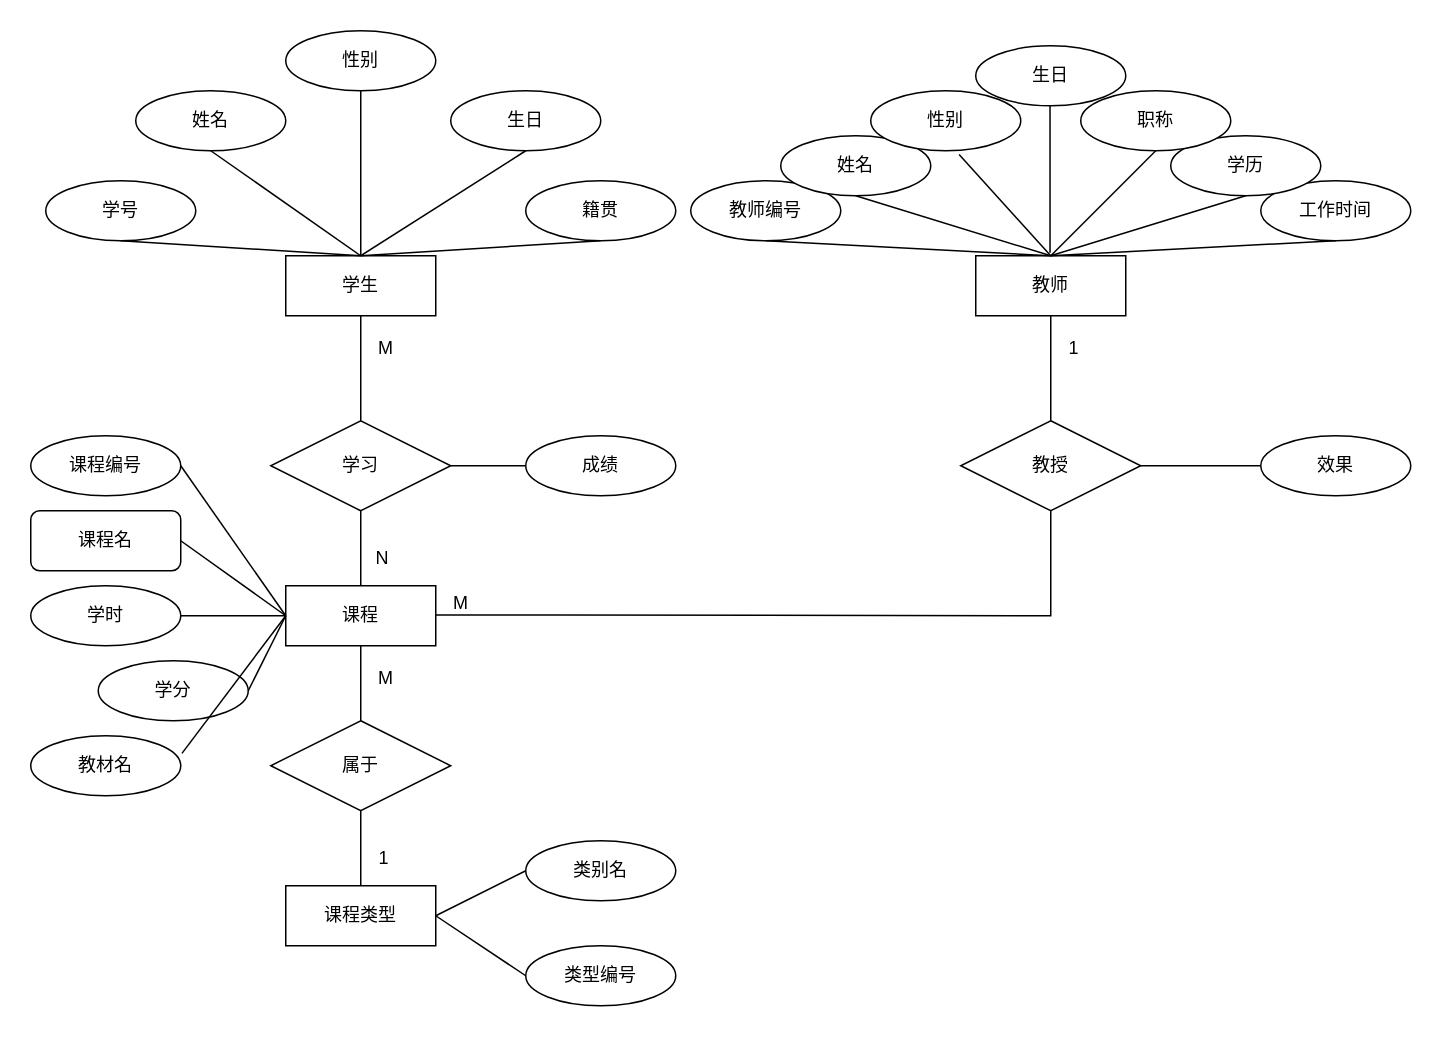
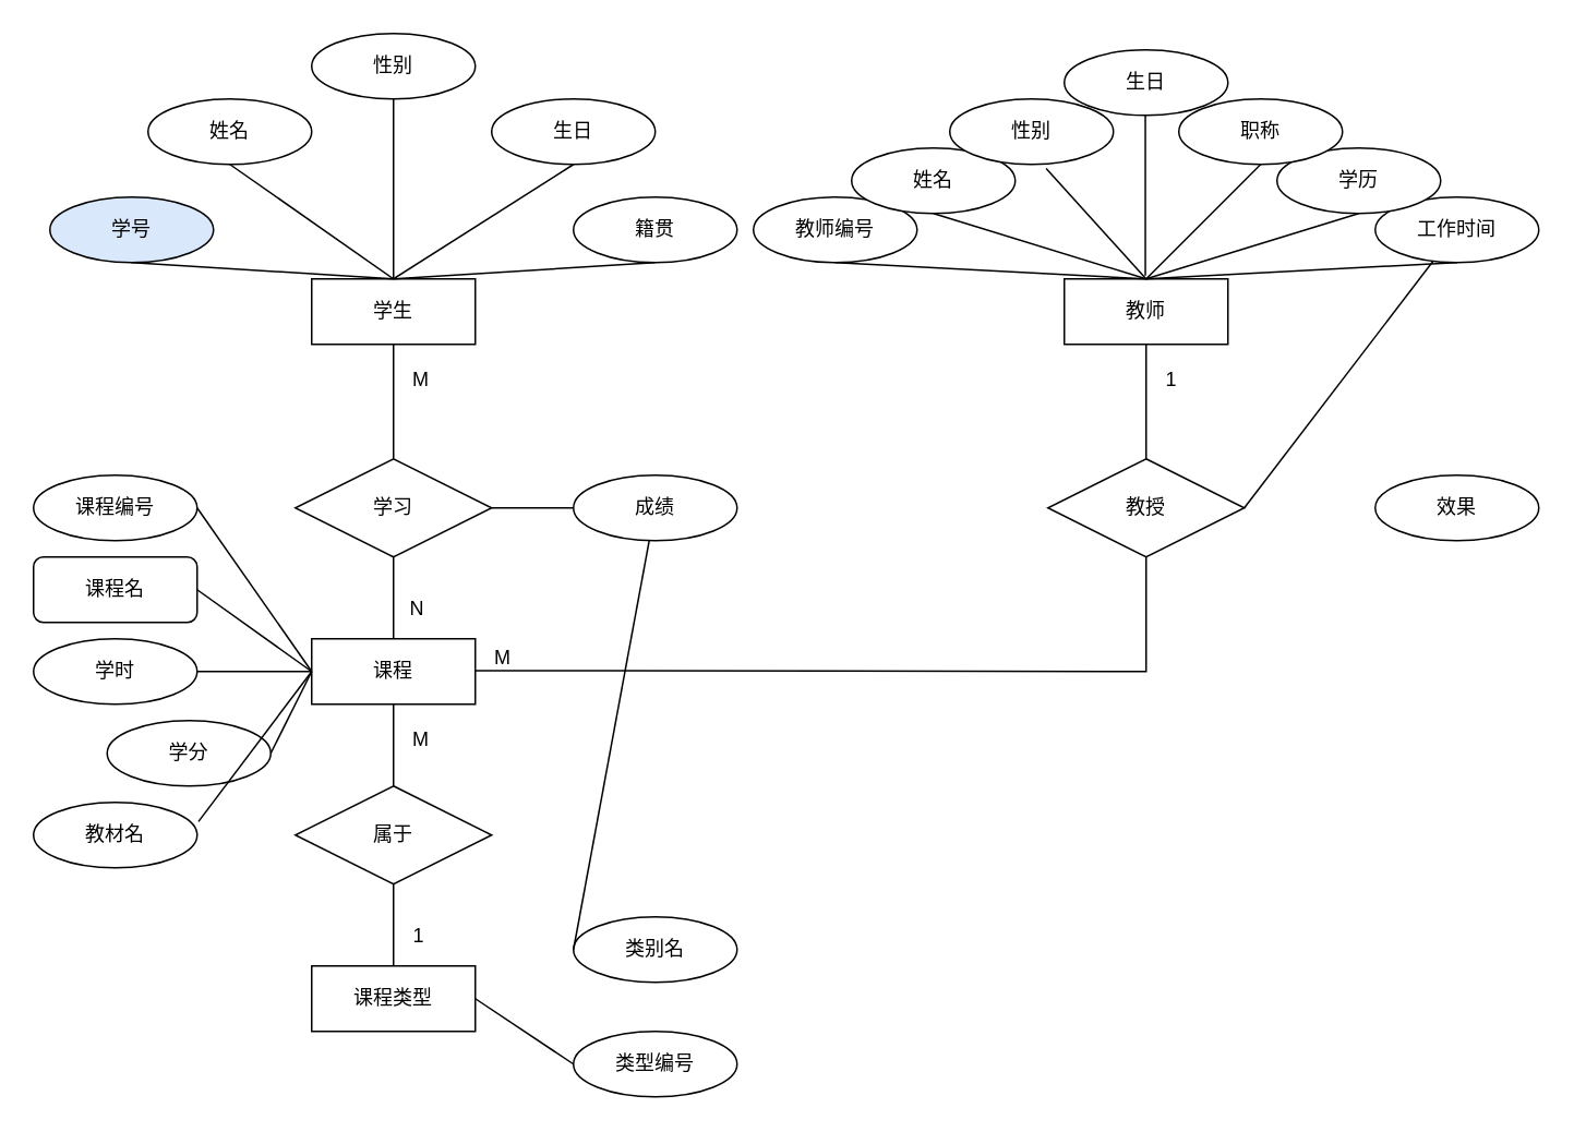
- <mxCell id="13" value="学号" style="ellipse;whiteSpace=wrap;html=1;align=center;" vertex="1" parent="1"><mxGeometry x="30" y="120" width="100" height="40" as="geometry" /></mxCell>
+ <mxCell id="13" value="学号" style="ellipse;whiteSpace=wrap;html=1;align=center;fillColor=#dae8fc;" vertex="1" parent="1"><mxGeometry x="30" y="120" width="100" height="40" as="geometry" /></mxCell>
- <mxCell id="55" value="" style="endArrow=none;html=1;rounded=0;exitX=1;exitY=0.5;exitDx=0;exitDy=0;" edge="1" parent="1" source="25" target="26"><mxGeometry relative="1" as="geometry"><mxPoint x="370" y="390" as="sourcePoint" /><mxPoint x="530" y="390" as="targetPoint" /></mxGeometry></mxCell>
+ <mxCell id="55" value="" style="endArrow=none;html=1;rounded=0;exitX=1;exitY=0.5;exitDx=0;exitDy=0;" edge="1" parent="1" source="25" target="19"><mxGeometry relative="1" as="geometry"><mxPoint x="370" y="390" as="sourcePoint" /><mxPoint x="530" y="390" as="targetPoint" /></mxGeometry></mxCell>
- <mxCell id="61" value="" style="endArrow=none;html=1;rounded=0;exitX=0;exitY=0.5;exitDx=0;exitDy=0;entryX=1;entryY=0.5;entryDx=0;entryDy=0;" edge="1" parent="1" source="29" target="4"><mxGeometry relative="1" as="geometry"><mxPoint x="131" y="512" as="sourcePoint" /><mxPoint x="200" y="420" as="targetPoint" /></mxGeometry></mxCell>
+ <mxCell id="61" value="" style="endArrow=none;html=1;rounded=0;exitX=0;exitY=0.5;exitDx=0;exitDy=0;" edge="1" parent="1" source="29" target="7"><mxGeometry relative="1" as="geometry"><mxPoint x="131" y="512" as="sourcePoint" /><mxPoint x="200" y="420" as="targetPoint" /></mxGeometry></mxCell>
